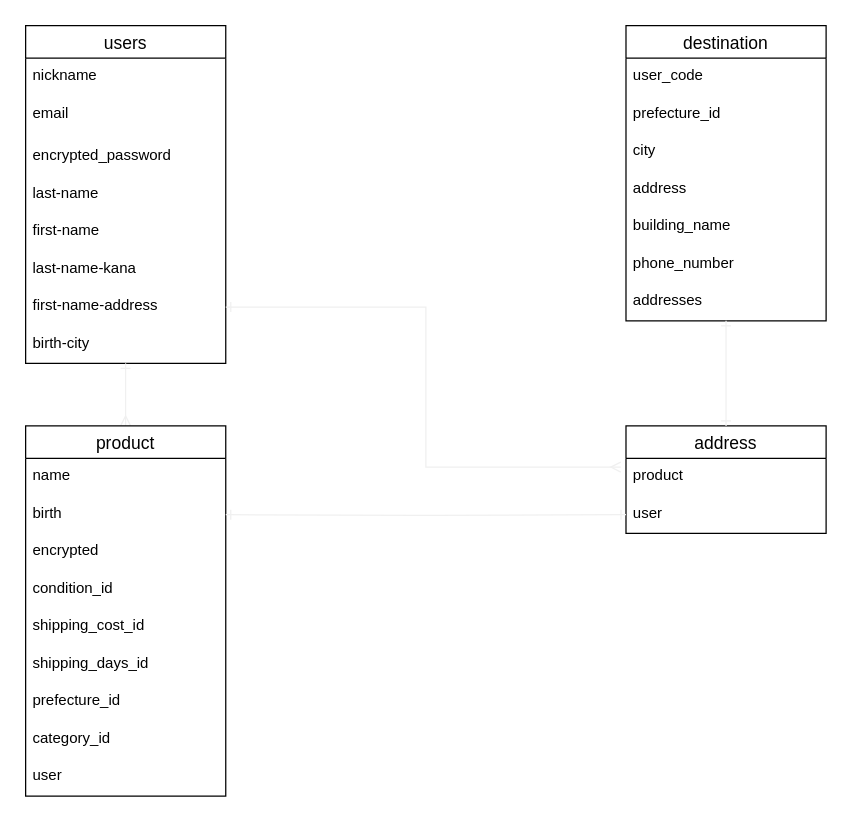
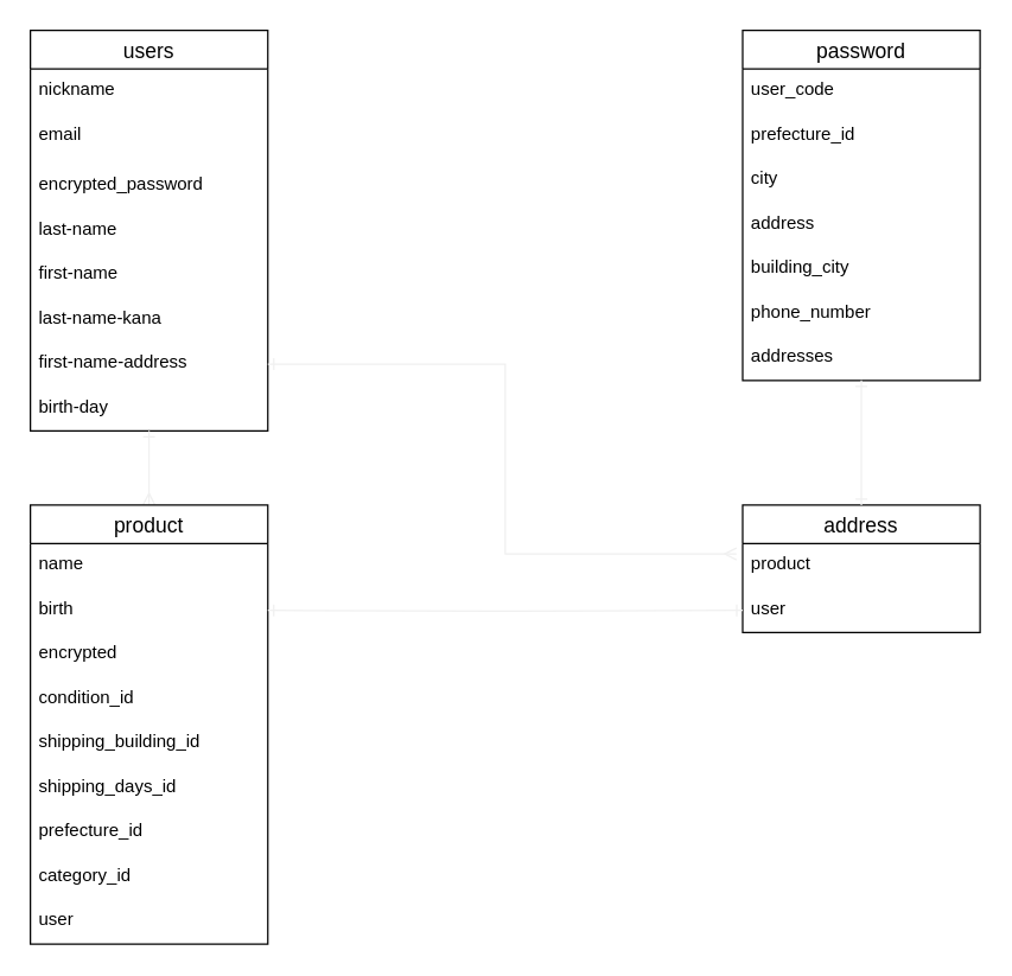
- <mxCell id="11" value="destination" style="swimlane;fontStyle=0;childLayout=stackLayout;horizontal=1;startSize=26;horizontalStack=0;resizeParent=1;resizeParentMax=0;resizeLast=0;collapsible=1;marginBottom=0;align=center;fontSize=14;" vertex="1" parent="1"><mxGeometry x="500" y="20" width="160" height="236" as="geometry" /></mxCell>
+ <mxCell id="11" value="password" style="swimlane;fontStyle=0;childLayout=stackLayout;horizontal=1;startSize=26;horizontalStack=0;resizeParent=1;resizeParentMax=0;resizeLast=0;collapsible=1;marginBottom=0;align=center;fontSize=14;" vertex="1" parent="1"><mxGeometry x="500" y="20" width="160" height="236" as="geometry" /></mxCell>
- <mxCell id="16" value="building_name" style="text;strokeColor=none;fillColor=none;spacingLeft=4;spacingRight=4;overflow=hidden;rotatable=0;points=[[0,0.5],[1,0.5]];portConstraint=eastwest;fontSize=12;" vertex="1" parent="11"><mxGeometry y="146" width="160" height="30" as="geometry" /></mxCell>
+ <mxCell id="16" value="building_city" style="text;strokeColor=none;fillColor=none;spacingLeft=4;spacingRight=4;overflow=hidden;rotatable=0;points=[[0,0.5],[1,0.5]];portConstraint=eastwest;fontSize=12;" vertex="1" parent="11"><mxGeometry y="146" width="160" height="30" as="geometry" /></mxCell>
- <mxCell id="10" value="birth-city" style="text;strokeColor=none;fillColor=none;spacingLeft=4;spacingRight=4;overflow=hidden;rotatable=0;points=[[0,0.5],[1,0.5]];portConstraint=eastwest;fontSize=12;" vertex="1" parent="2"><mxGeometry y="240" width="160" height="30" as="geometry" /></mxCell>
+ <mxCell id="10" value="birth-day" style="text;strokeColor=none;fillColor=none;spacingLeft=4;spacingRight=4;overflow=hidden;rotatable=0;points=[[0,0.5],[1,0.5]];portConstraint=eastwest;fontSize=12;" vertex="1" parent="2"><mxGeometry y="240" width="160" height="30" as="geometry" /></mxCell>
- <mxCell id="25" value="shipping_cost_id" style="text;strokeColor=none;fillColor=none;spacingLeft=4;spacingRight=4;overflow=hidden;rotatable=0;points=[[0,0.5],[1,0.5]];portConstraint=eastwest;fontSize=12;" vertex="1" parent="20"><mxGeometry y="146" width="160" height="30" as="geometry" /></mxCell>
+ <mxCell id="25" value="shipping_building_id" style="text;strokeColor=none;fillColor=none;spacingLeft=4;spacingRight=4;overflow=hidden;rotatable=0;points=[[0,0.5],[1,0.5]];portConstraint=eastwest;fontSize=12;" vertex="1" parent="20"><mxGeometry y="146" width="160" height="30" as="geometry" /></mxCell>
